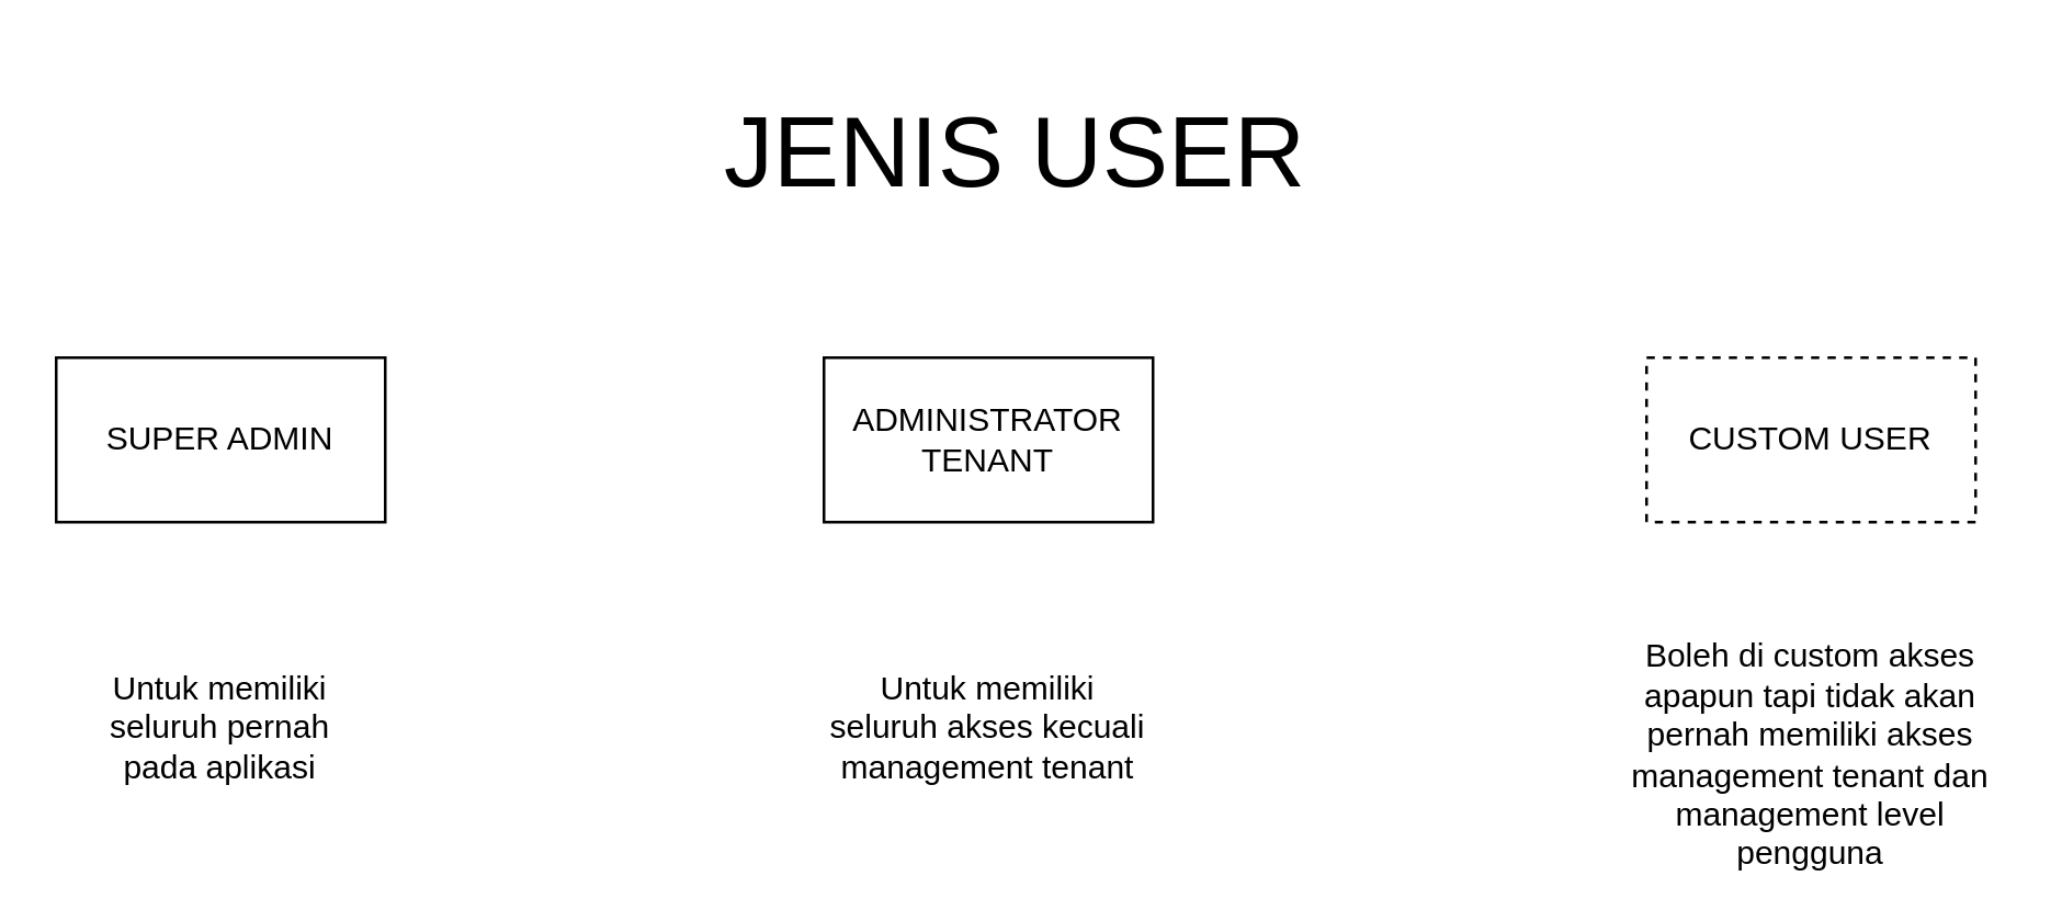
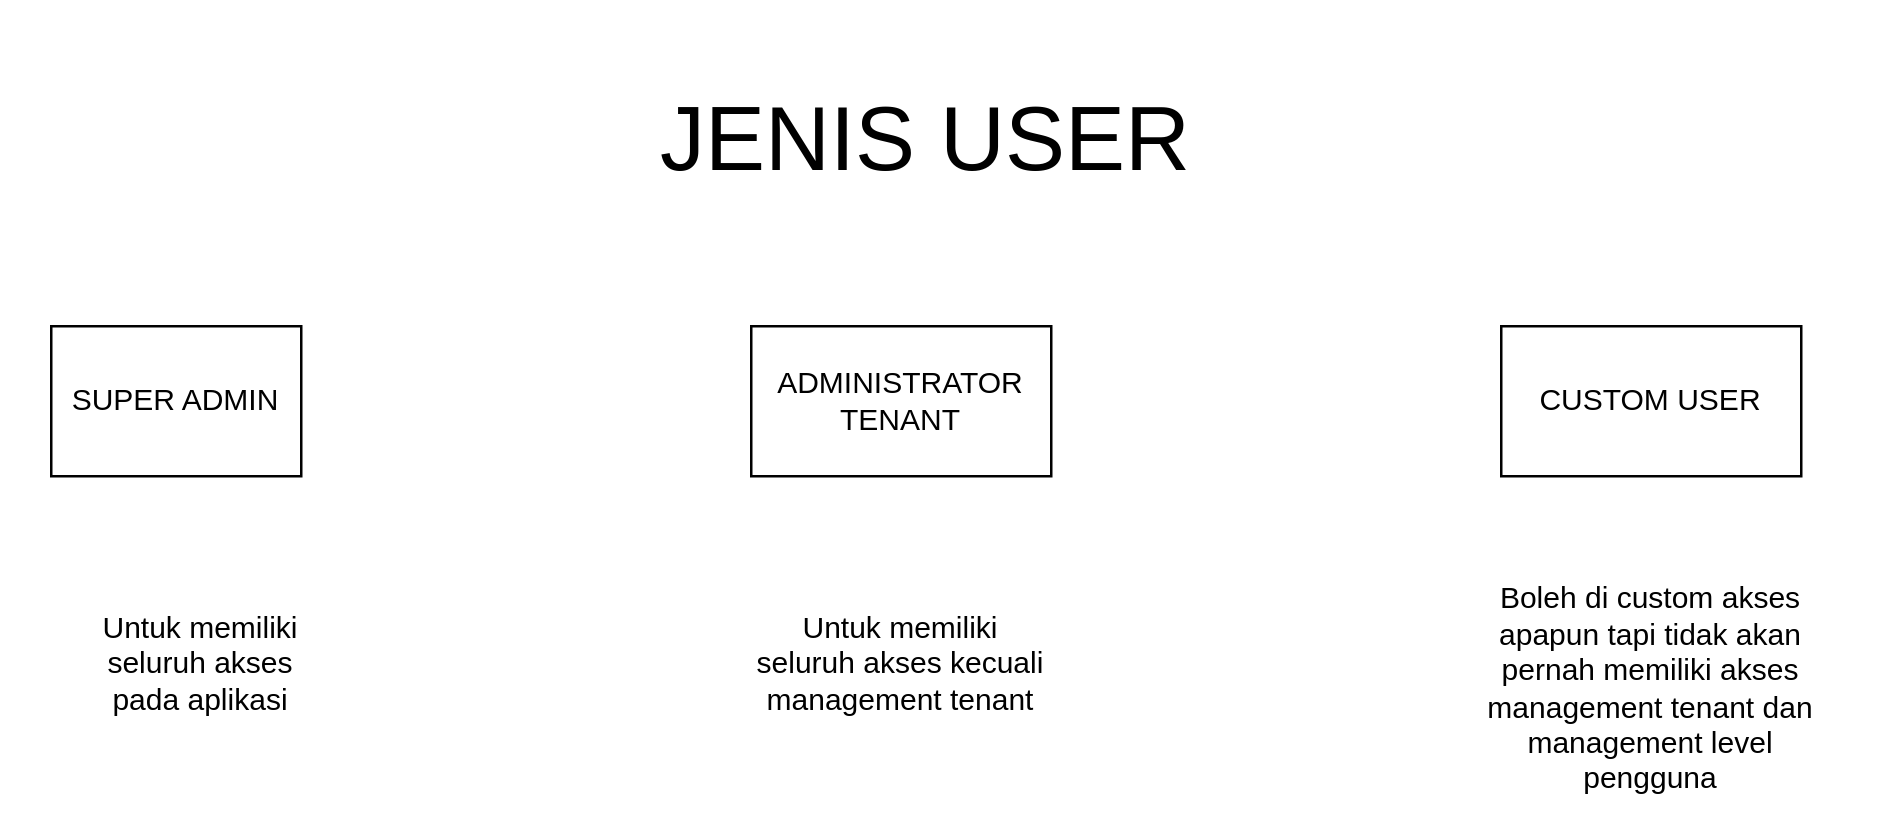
- <mxCell id="2" value="SUPER ADMIN" style="rounded=0;whiteSpace=wrap;html=1;" vertex="1" parent="1"><mxGeometry x="20" y="130" width="120" height="60" as="geometry" /></mxCell>
+ <mxCell id="2" value="SUPER ADMIN" style="rounded=0;whiteSpace=wrap;html=1;" vertex="1" parent="1"><mxGeometry x="20" y="130" width="100" height="60" as="geometry" /></mxCell>
- <mxCell id="4" value="CUSTOM USER" style="rounded=0;whiteSpace=wrap;html=1;dashed=1;" vertex="1" parent="1"><mxGeometry x="600" y="130" width="120" height="60" as="geometry" /></mxCell>
+ <mxCell id="4" value="CUSTOM USER" style="rounded=0;whiteSpace=wrap;html=1;" vertex="1" parent="1"><mxGeometry x="600" y="130" width="120" height="60" as="geometry" /></mxCell>
- <mxCell id="5" value="Untuk memiliki seluruh pernah pada aplikasi" style="text;html=1;align=center;verticalAlign=middle;whiteSpace=wrap;rounded=0;" vertex="1" parent="1"><mxGeometry x="35" y="220" width="90" height="90" as="geometry" /></mxCell>
+ <mxCell id="5" value="Untuk memiliki seluruh akses pada aplikasi" style="text;html=1;align=center;verticalAlign=middle;whiteSpace=wrap;rounded=0;" vertex="1" parent="1"><mxGeometry x="35" y="220" width="90" height="90" as="geometry" /></mxCell>
